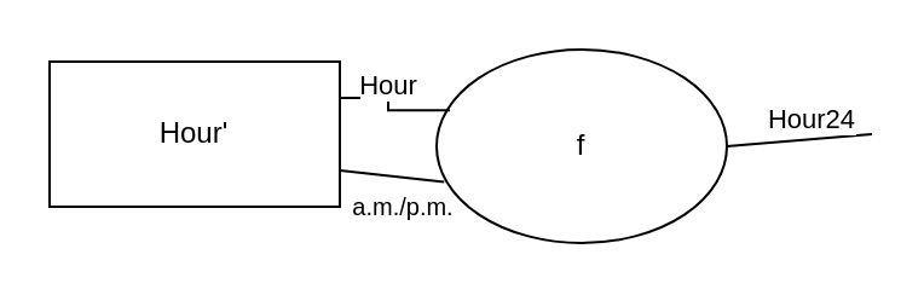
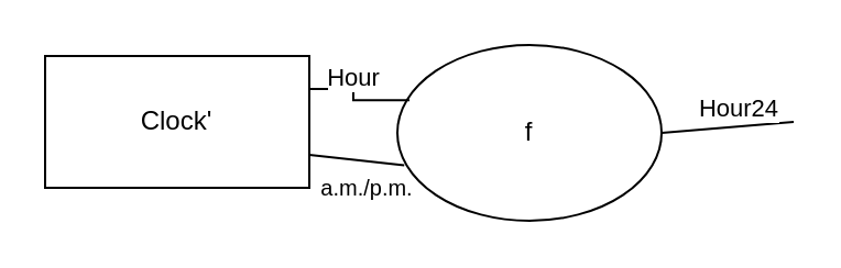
- <mxCell id="2" value="Hour'" style="rounded=0;whiteSpace=wrap;html=1;" vertex="1" parent="1"><mxGeometry x="20" y="25" width="120" height="60" as="geometry" /></mxCell>
+ <mxCell id="2" value="Clock'" style="rounded=0;whiteSpace=wrap;html=1;" vertex="1" parent="1"><mxGeometry x="20" y="25" width="120" height="60" as="geometry" /></mxCell>
